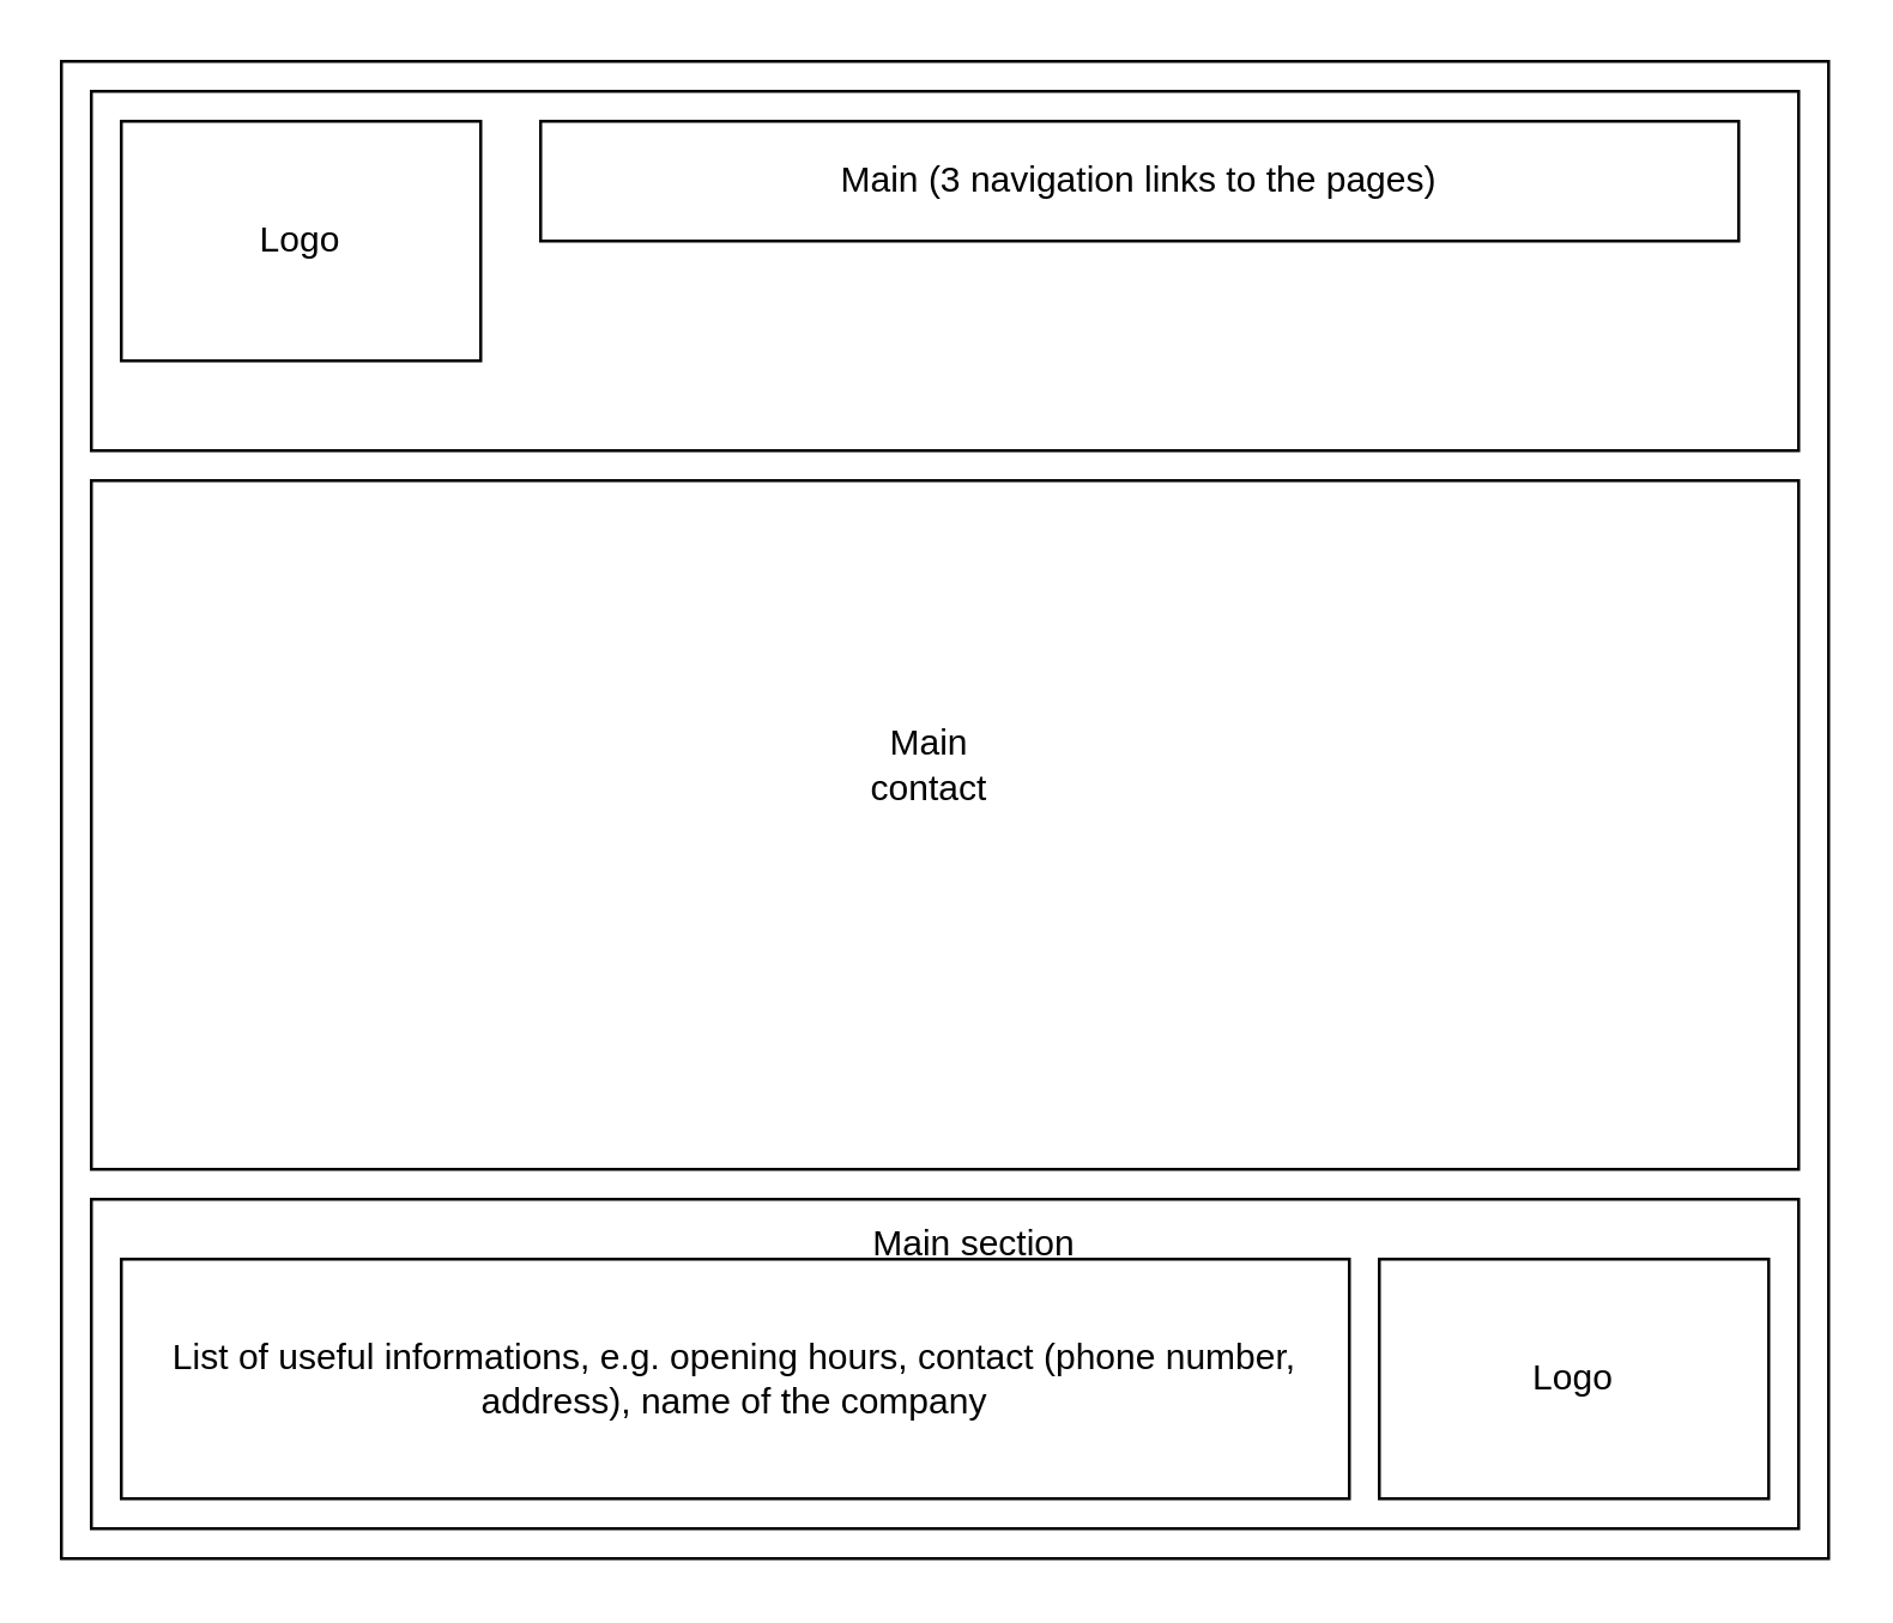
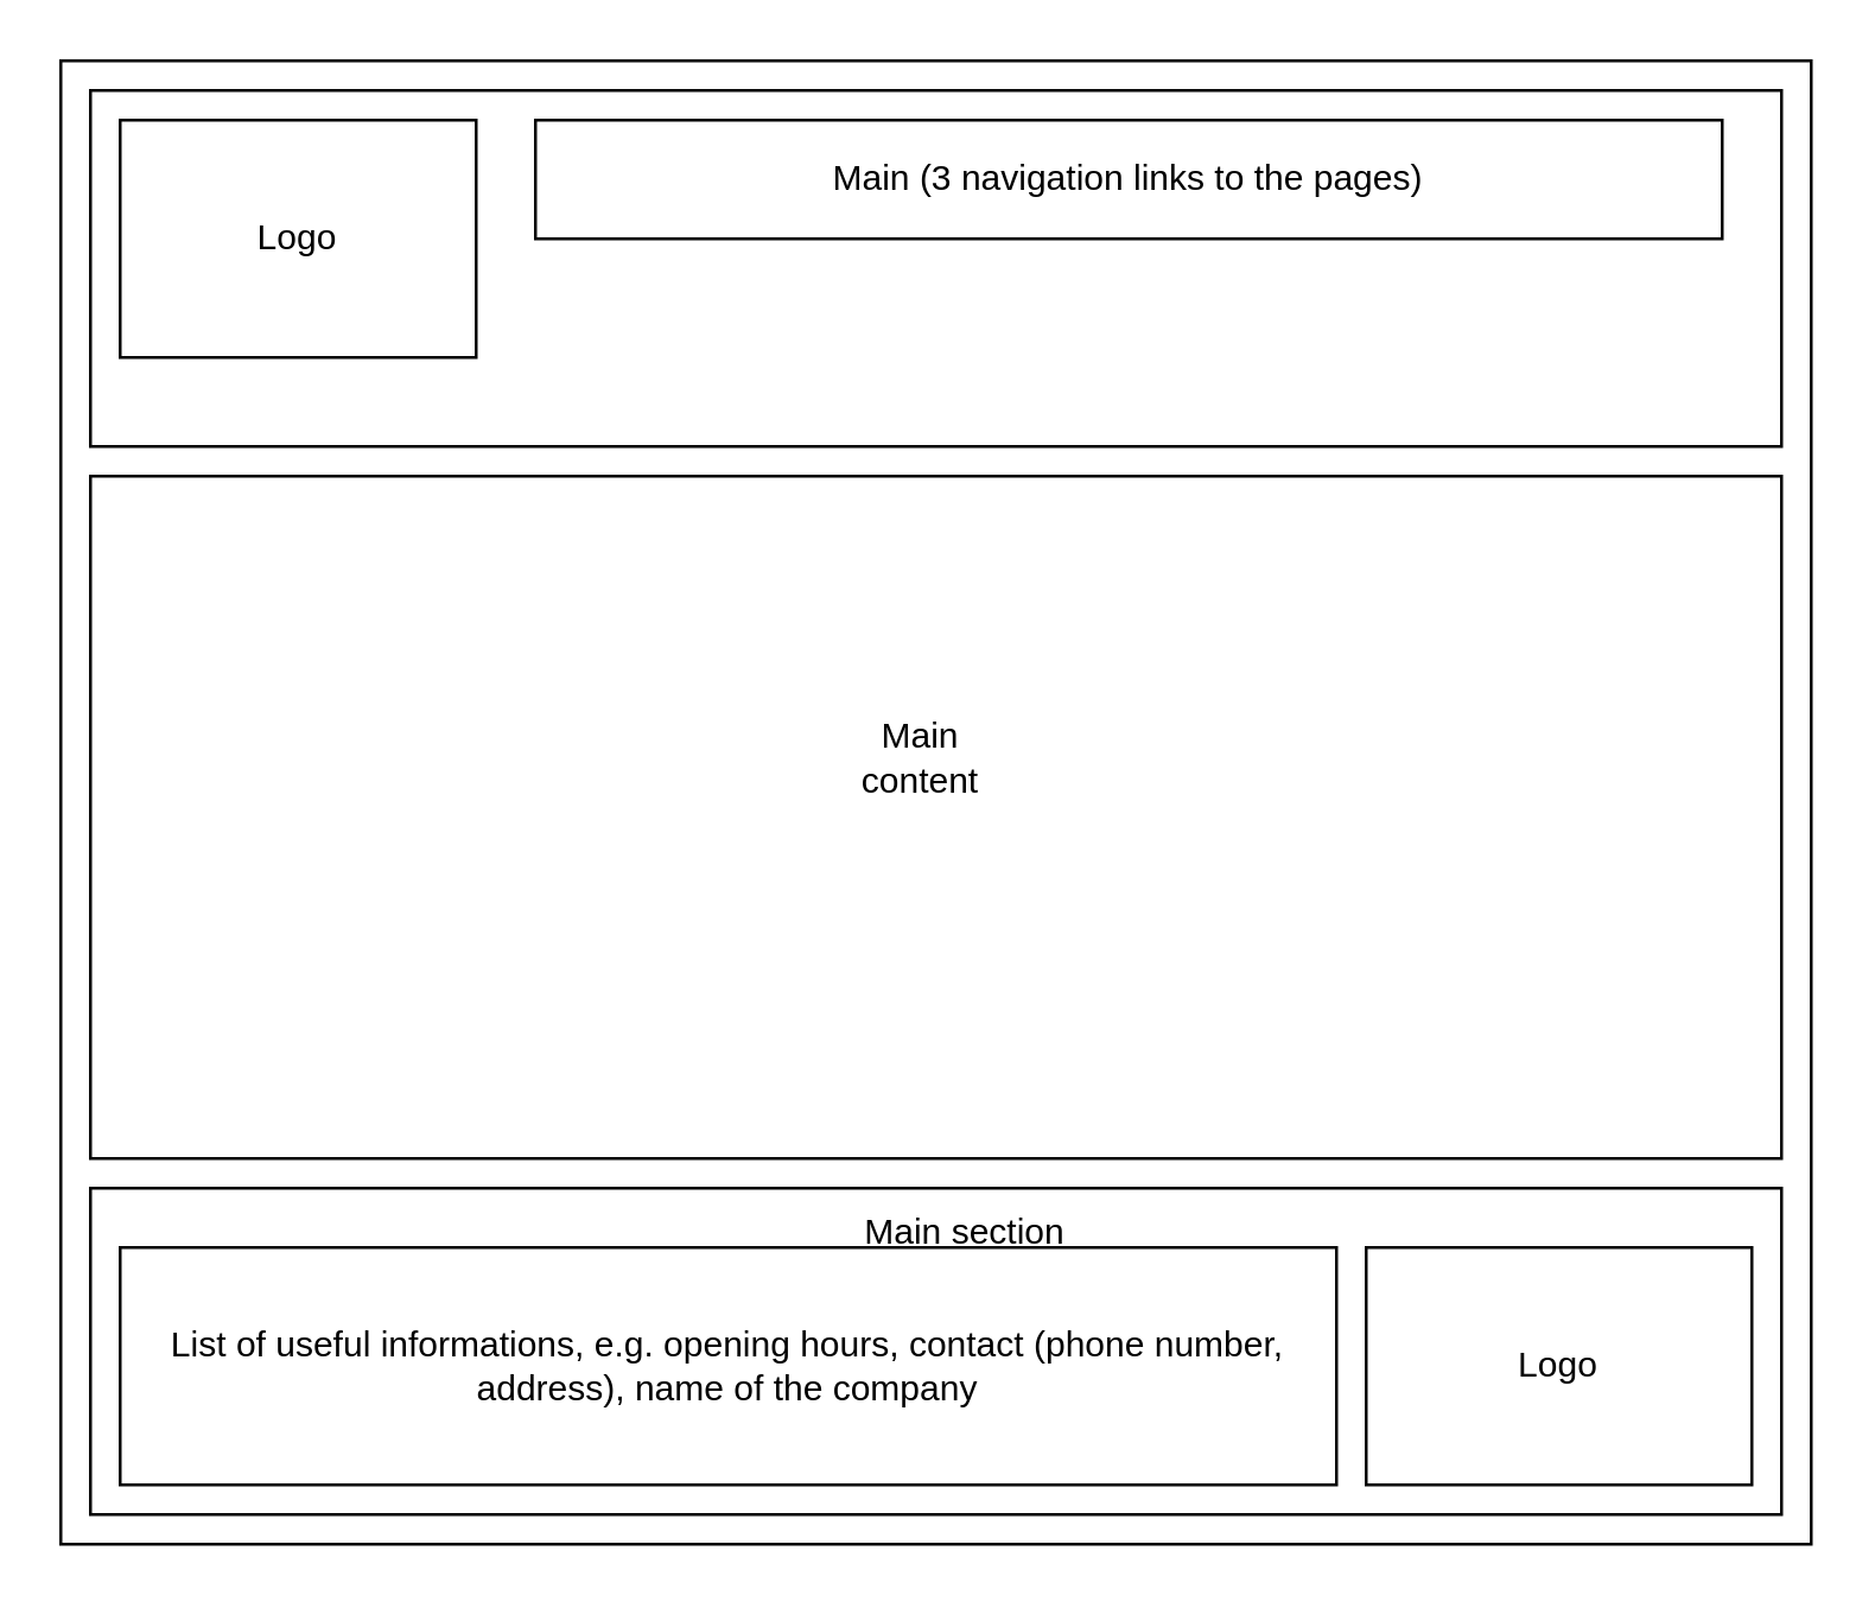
- <mxCell id="9" value="Main contact" style="text;html=1;strokeColor=none;fillColor=none;align=center;verticalAlign=middle;whiteSpace=wrap;rounded=0;" vertex="1" parent="1"><mxGeometry x="280" y="240" width="60" height="30" as="geometry" /></mxCell>
+ <mxCell id="9" value="Main content" style="text;html=1;strokeColor=none;fillColor=none;align=center;verticalAlign=middle;whiteSpace=wrap;rounded=0;" vertex="1" parent="1"><mxGeometry x="280" y="240" width="60" height="30" as="geometry" /></mxCell>
